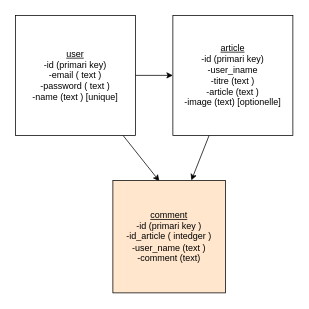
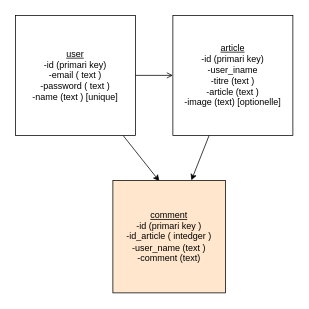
- <mxCell id="3" style="edgeStyle=none;html=1;" parent="1" source="4" target="6" edge="1"><mxGeometry relative="1" as="geometry" /></mxCell>
+ <mxCell id="3" style="edgeStyle=none;html=1;endArrow=open;" parent="1" source="4" target="6" edge="1"><mxGeometry relative="1" as="geometry" /></mxCell>
